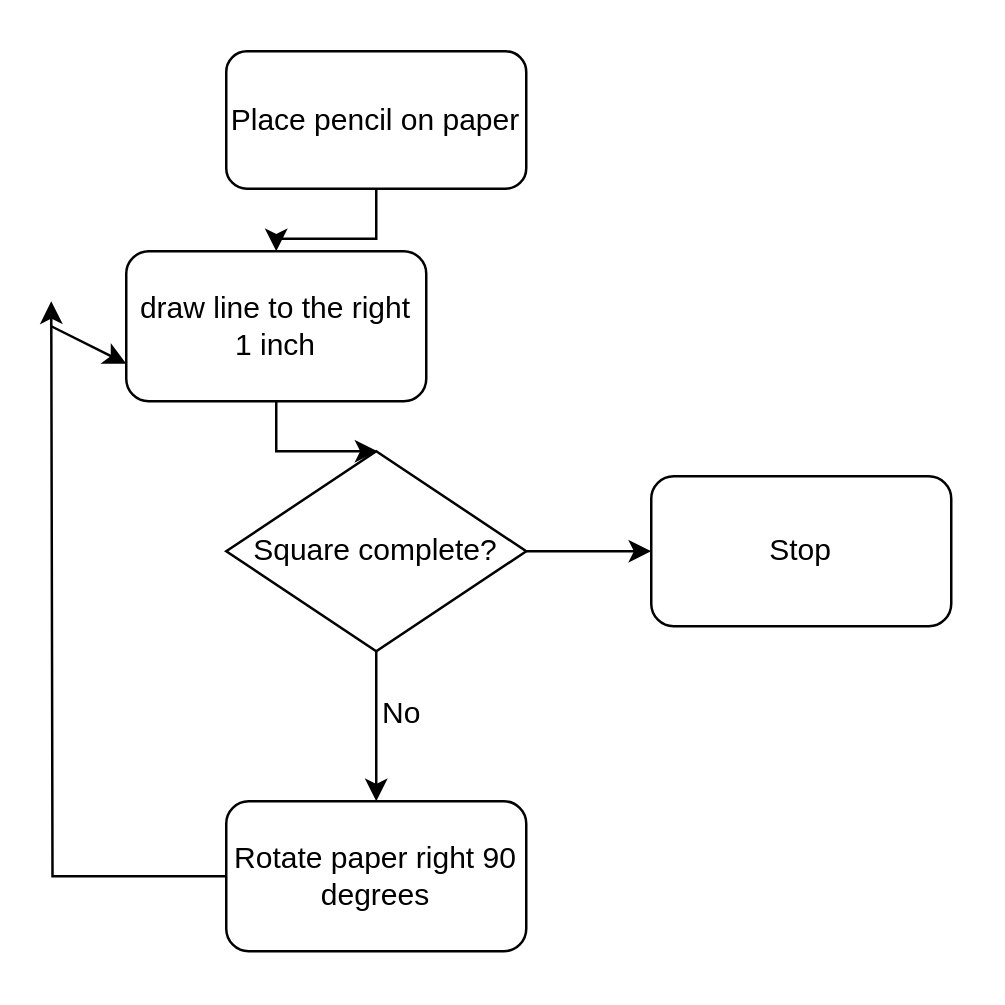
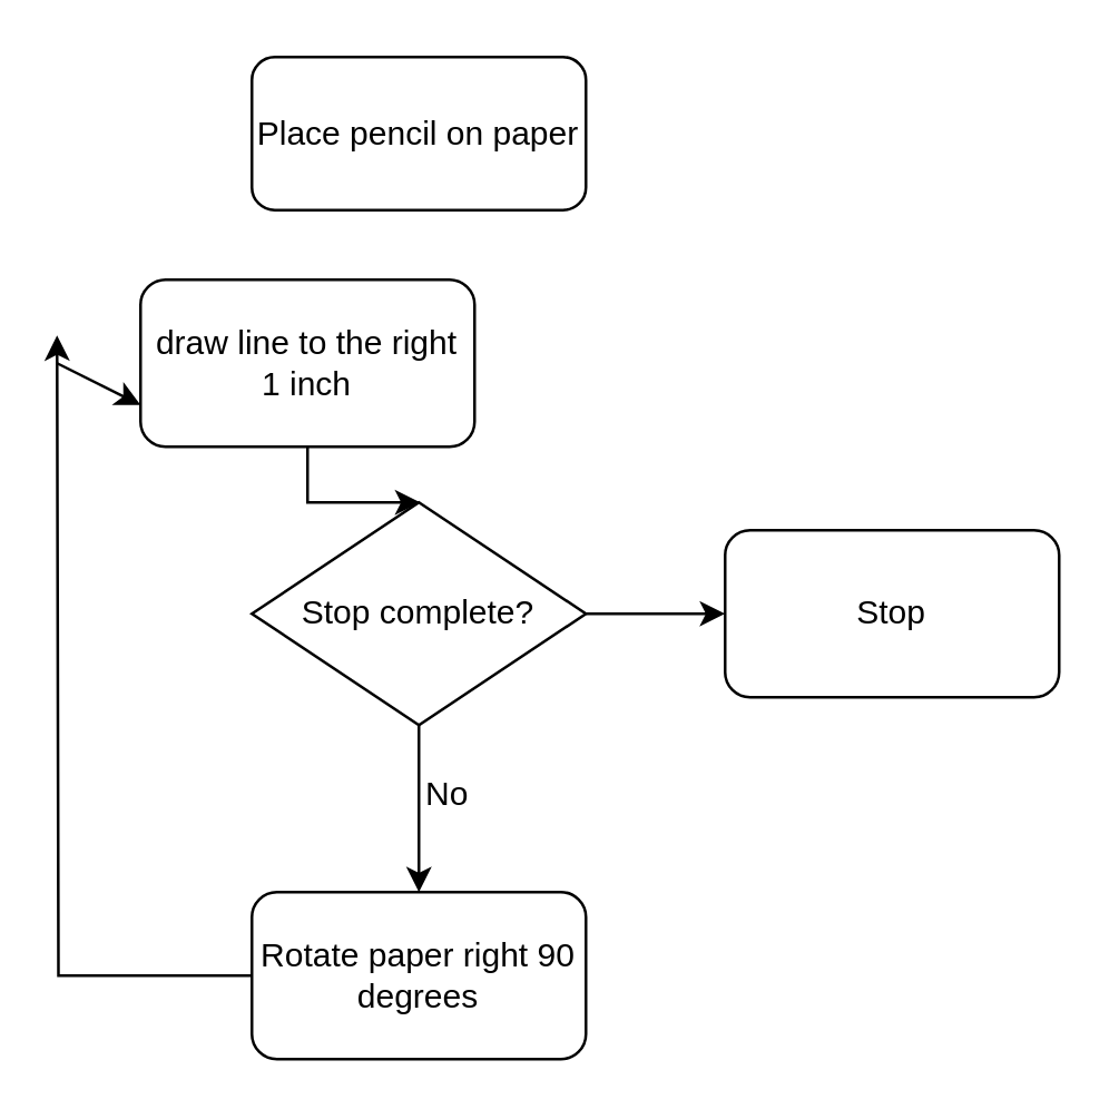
- <mxCell id="2" style="edgeStyle=orthogonalEdgeStyle;rounded=0;orthogonalLoop=1;jettySize=auto;html=1;exitX=0.5;exitY=1;exitDx=0;exitDy=0;entryX=0.5;entryY=0;entryDx=0;entryDy=0;" edge="1" parent="1" source="3" target="5"><mxGeometry relative="1" as="geometry" /></mxCell>
- <mxCell id="9" value="Square complete?" style="rhombus;whiteSpace=wrap;html=1;" vertex="1" parent="1"><mxGeometry x="90" y="180" width="120" height="80" as="geometry" /></mxCell>
+ <mxCell id="9" value="Stop complete?" style="rhombus;whiteSpace=wrap;html=1;" vertex="1" parent="1"><mxGeometry x="90" y="180" width="120" height="80" as="geometry" /></mxCell>
